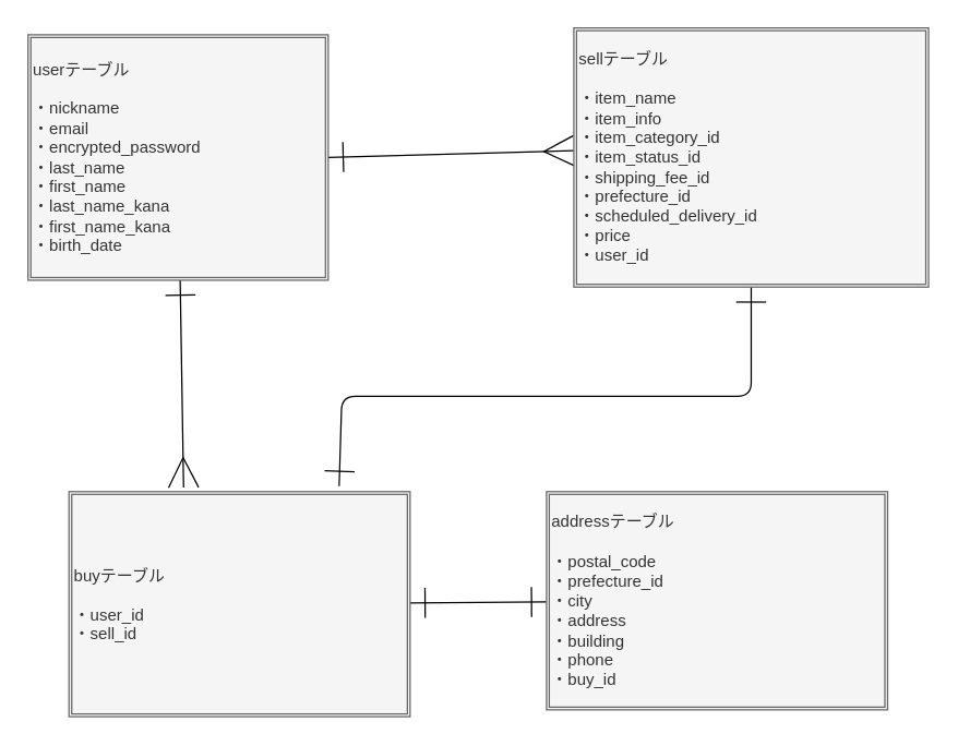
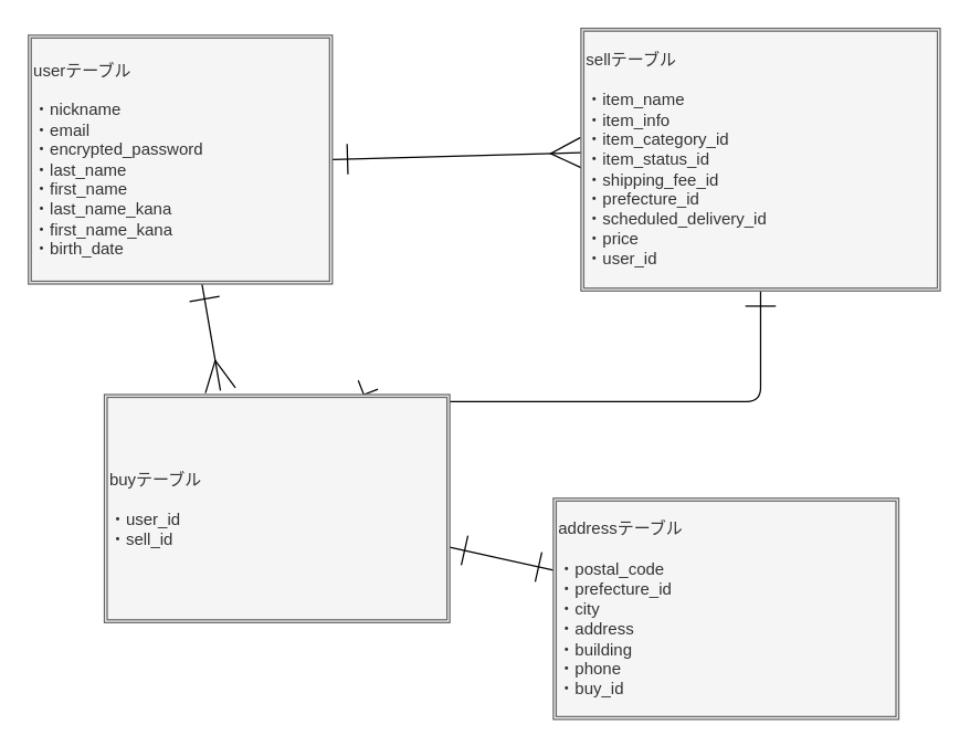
- <mxCell id="8" value="buyテーブル&lt;br&gt;&lt;br&gt;・user_id&lt;br&gt;&lt;span&gt;・sell_id&lt;br&gt;&lt;/span&gt;" style="shape=ext;double=1;rounded=0;whiteSpace=wrap;html=1;fontColor=#333333;fillColor=#f5f5f5;strokeColor=#666666;align=left;" parent="1" vertex="1"><mxGeometry x="50" y="360" width="250" height="165" as="geometry" /></mxCell>
+ <mxCell id="8" value="buyテーブル&lt;br&gt;&lt;br&gt;・user_id&lt;br&gt;&lt;span&gt;・sell_id&lt;br&gt;&lt;/span&gt;" style="shape=ext;double=1;rounded=0;whiteSpace=wrap;html=1;fontColor=#333333;fillColor=#f5f5f5;strokeColor=#666666;align=left;" parent="1" vertex="1"><mxGeometry x="75" y="285" width="250" height="165" as="geometry" /></mxCell>
